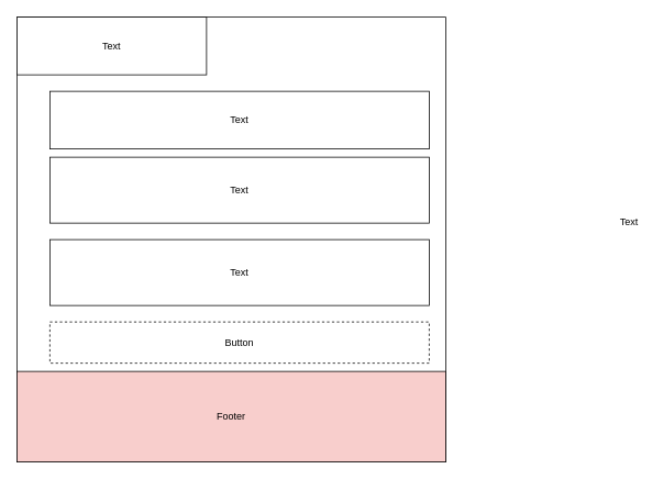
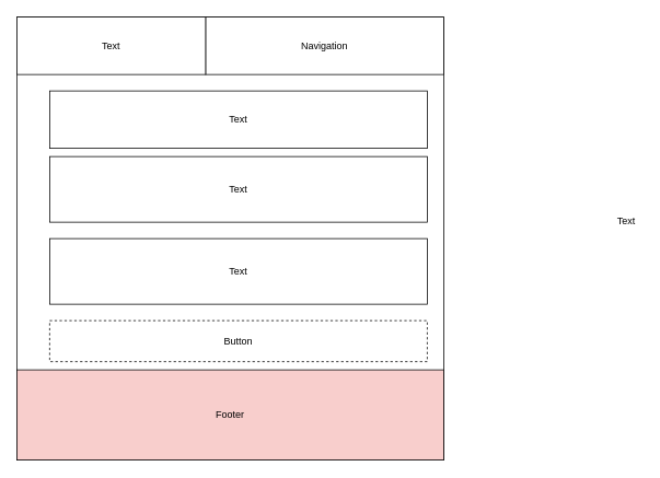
+ <mxCell id="3" value="Navigation" style="rounded=0;whiteSpace=wrap;html=1;" parent="1" vertex="1"><mxGeometry x="250" y="20" width="290" height="70" as="geometry" /></mxCell>
